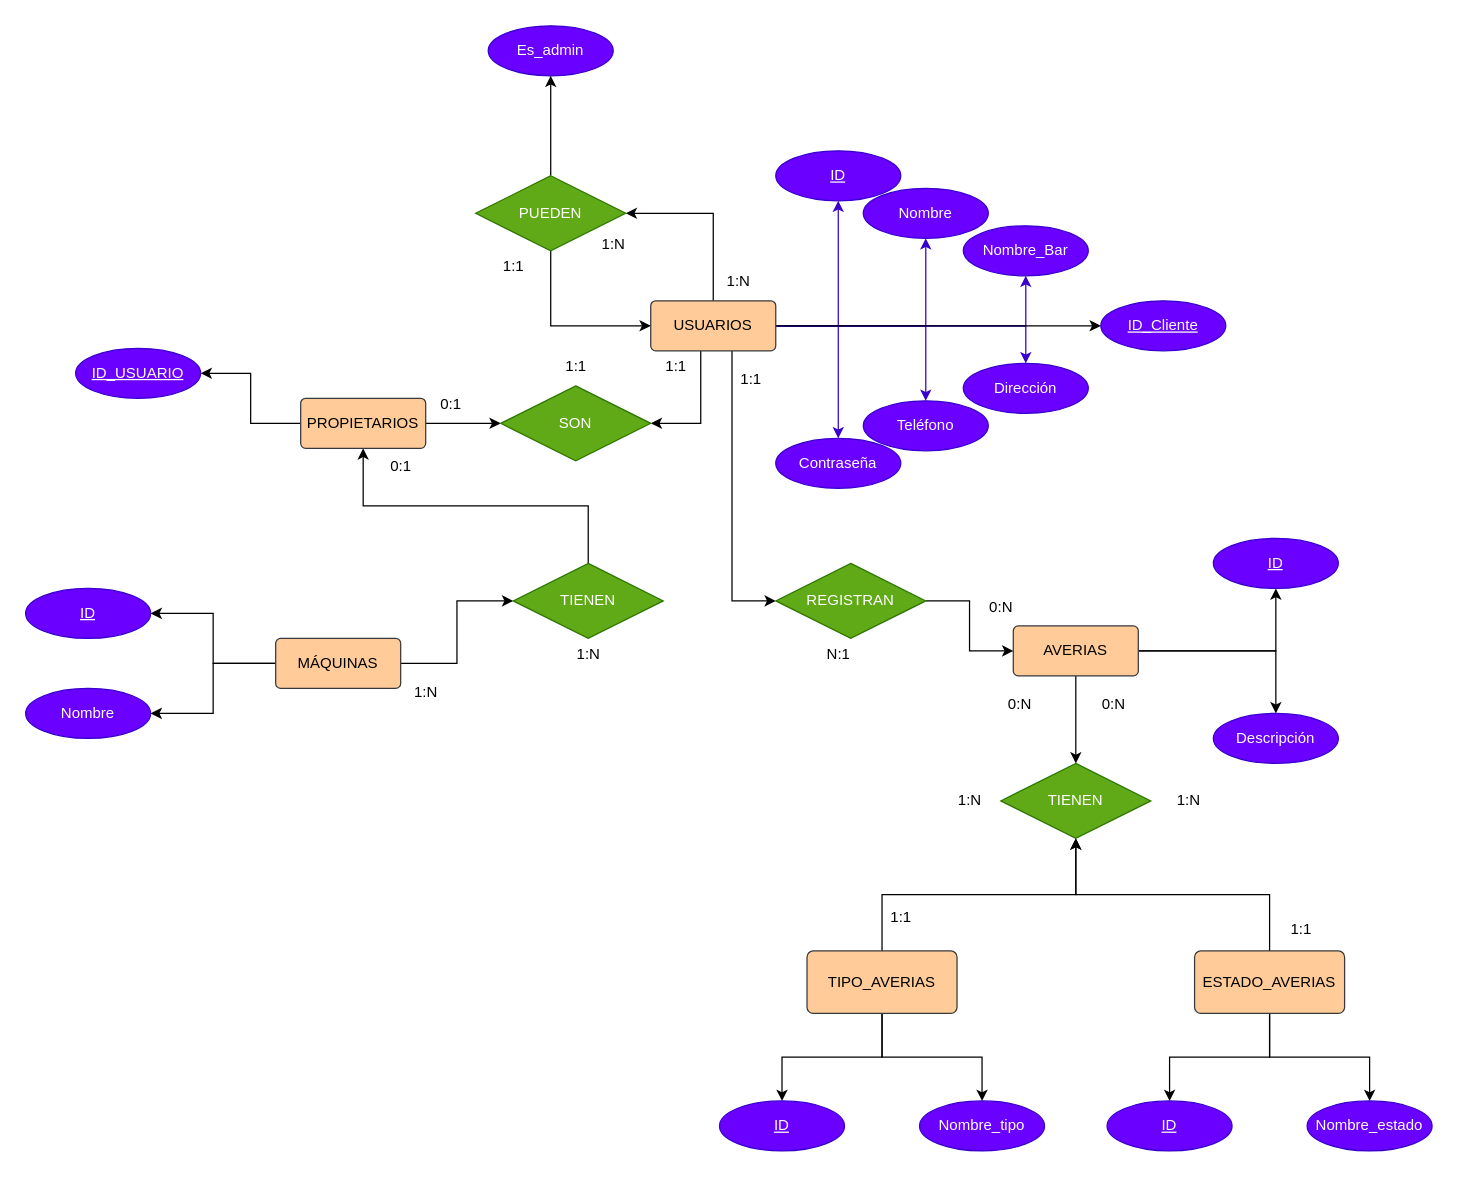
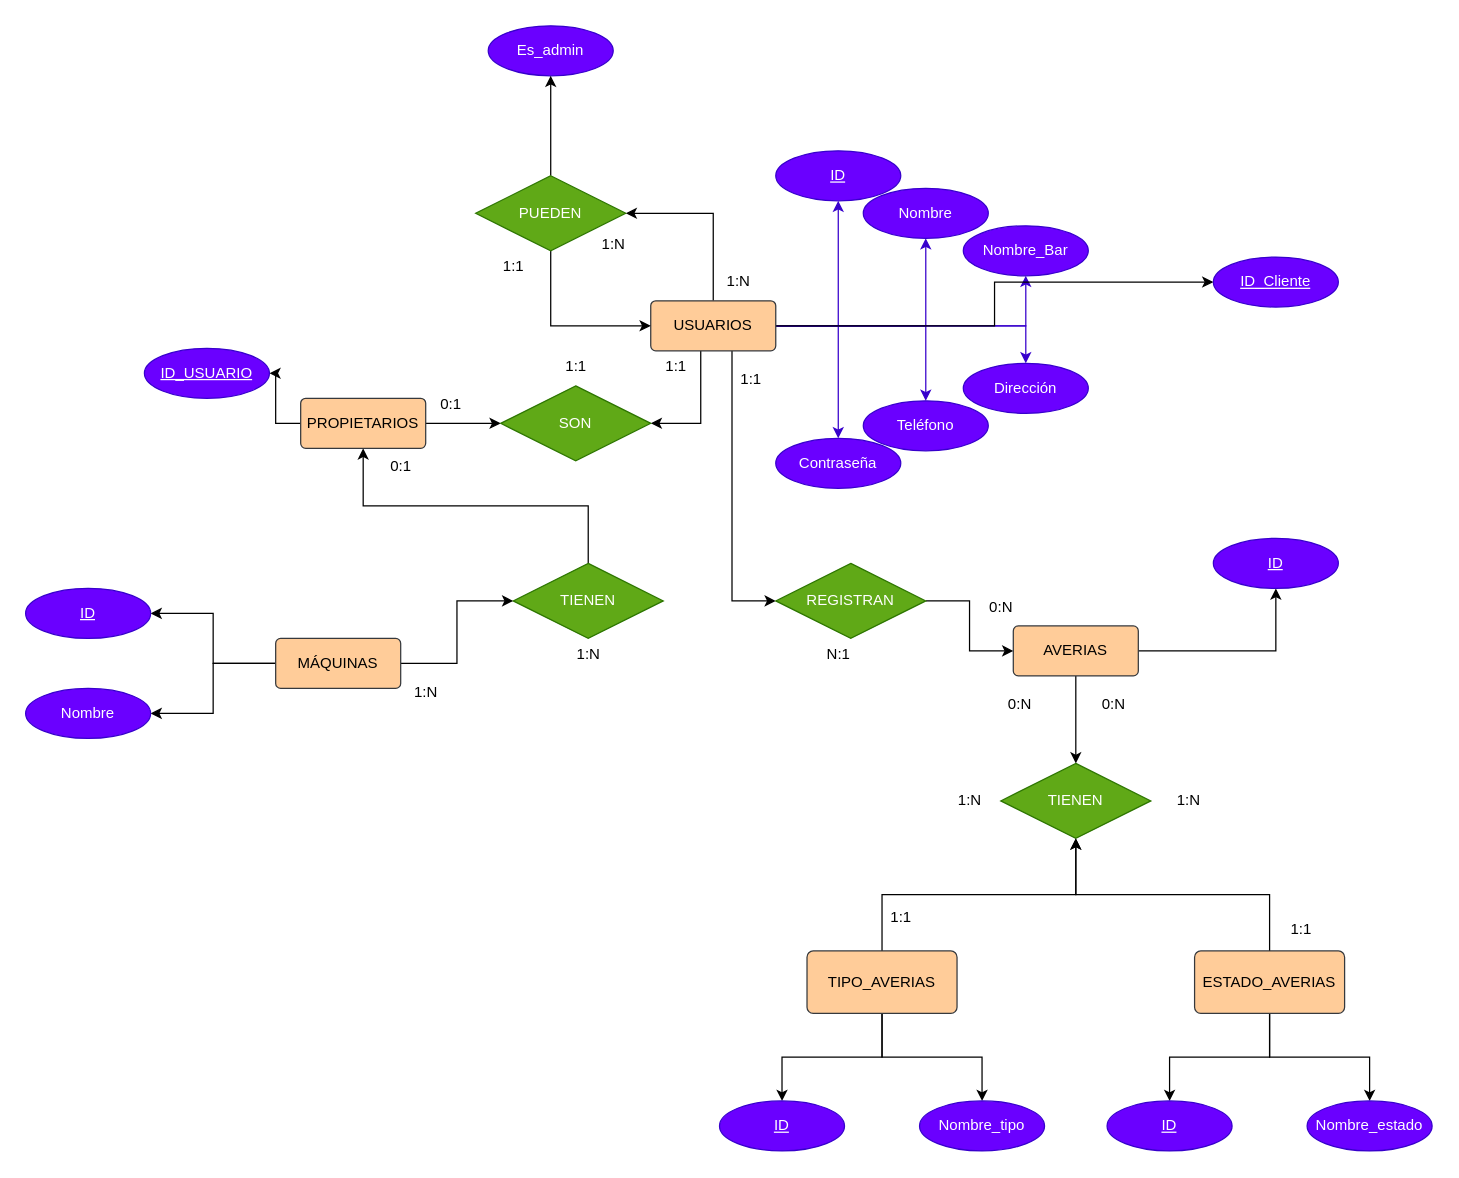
- <mxCell id="76" value="&lt;u&gt;ID_Cliente&lt;/u&gt;" style="ellipse;whiteSpace=wrap;html=1;align=center;fillColor=#6a00ff;fontColor=#ffffff;strokeColor=#3700CC;" vertex="1" parent="1"><mxGeometry x="880" y="240" width="100" height="40" as="geometry" /></mxCell>
+ <mxCell id="76" value="&lt;u&gt;ID_Cliente&lt;/u&gt;" style="ellipse;whiteSpace=wrap;html=1;align=center;fillColor=#6a00ff;fontColor=#ffffff;strokeColor=#3700CC;" vertex="1" parent="1"><mxGeometry x="970" y="205" width="100" height="40" as="geometry" /></mxCell>
- <mxCell id="48" value="&lt;u&gt;ID_USUARIO&lt;/u&gt;" style="ellipse;whiteSpace=wrap;html=1;align=center;fillColor=#6a00ff;fontColor=#ffffff;strokeColor=#3700CC;" parent="1" vertex="1"><mxGeometry x="60" y="278" width="100" height="40" as="geometry" /></mxCell>
+ <mxCell id="48" value="&lt;u&gt;ID_USUARIO&lt;/u&gt;" style="ellipse;whiteSpace=wrap;html=1;align=center;fillColor=#6a00ff;fontColor=#ffffff;strokeColor=#3700CC;" parent="1" vertex="1"><mxGeometry x="115" y="278" width="100" height="40" as="geometry" /></mxCell>
- <mxCell id="21" style="edgeStyle=orthogonalEdgeStyle;rounded=0;orthogonalLoop=1;jettySize=auto;html=1;exitX=1;exitY=0.5;exitDx=0;exitDy=0;entryX=0.5;entryY=0;entryDx=0;entryDy=0;" parent="1" source="24" target="37" edge="1"><mxGeometry relative="1" as="geometry" /></mxCell>
- <mxCell id="37" value="Descripción" style="ellipse;whiteSpace=wrap;html=1;align=center;fillColor=#6a00ff;fontColor=#ffffff;strokeColor=#3700CC;" parent="1" vertex="1"><mxGeometry x="970" y="570" width="100" height="40" as="geometry" /></mxCell>
